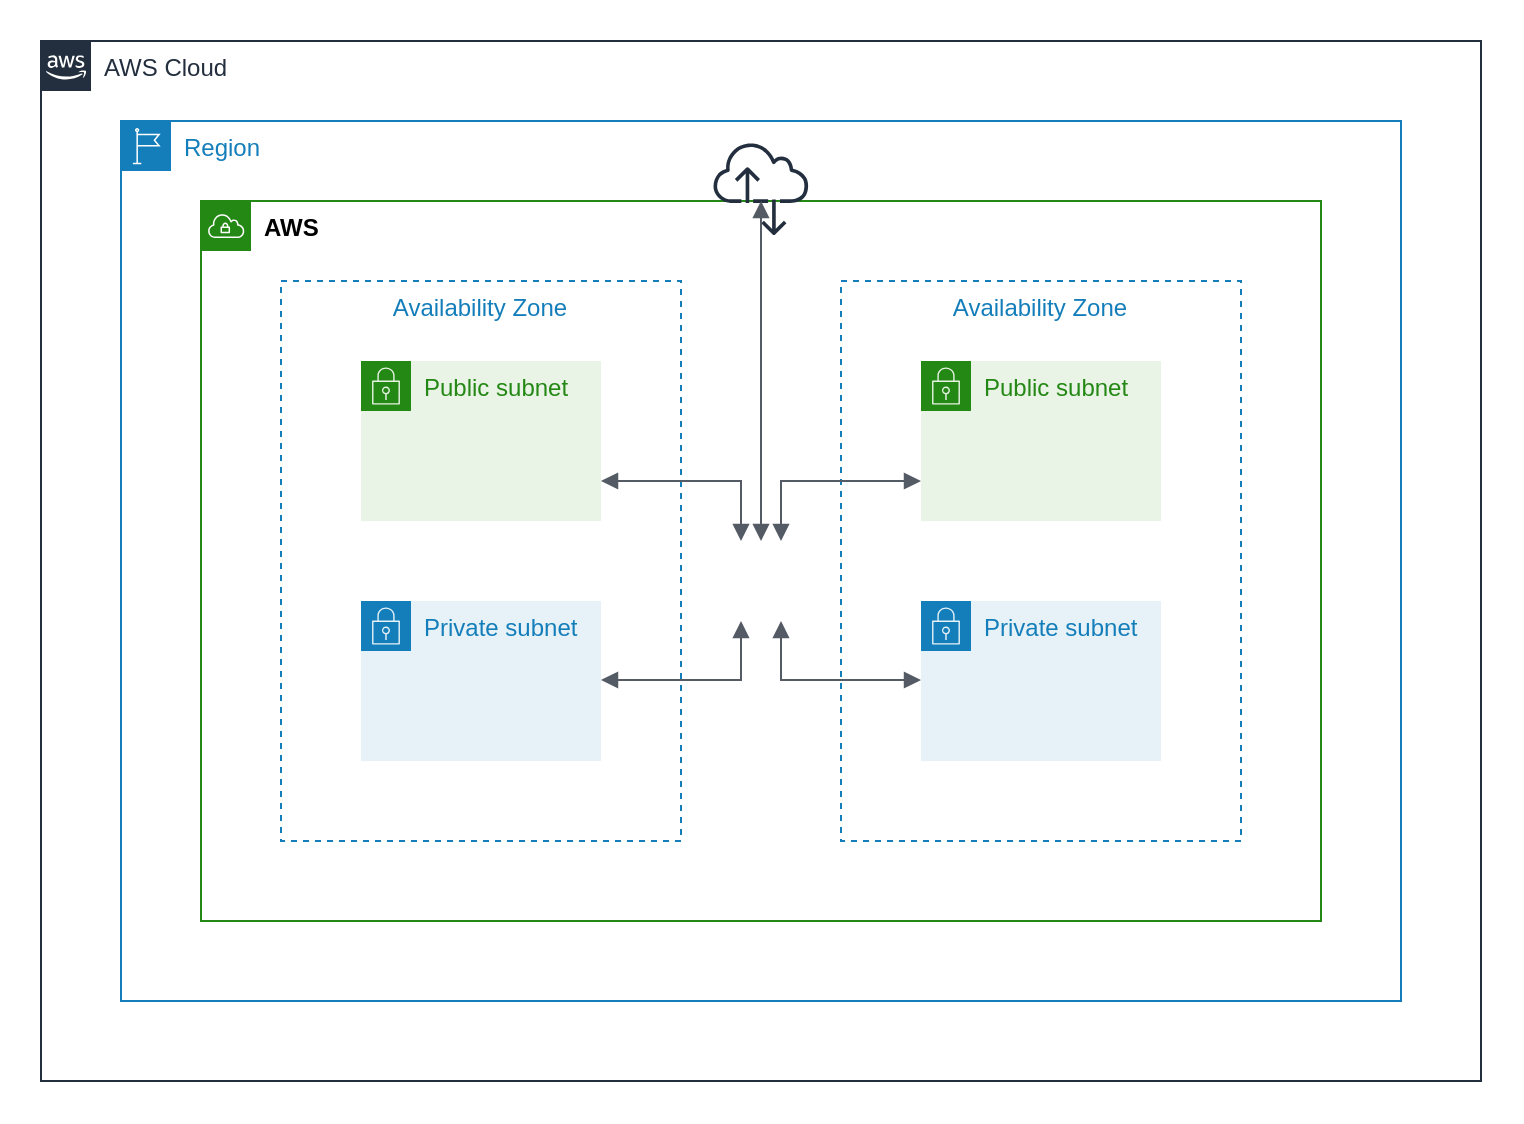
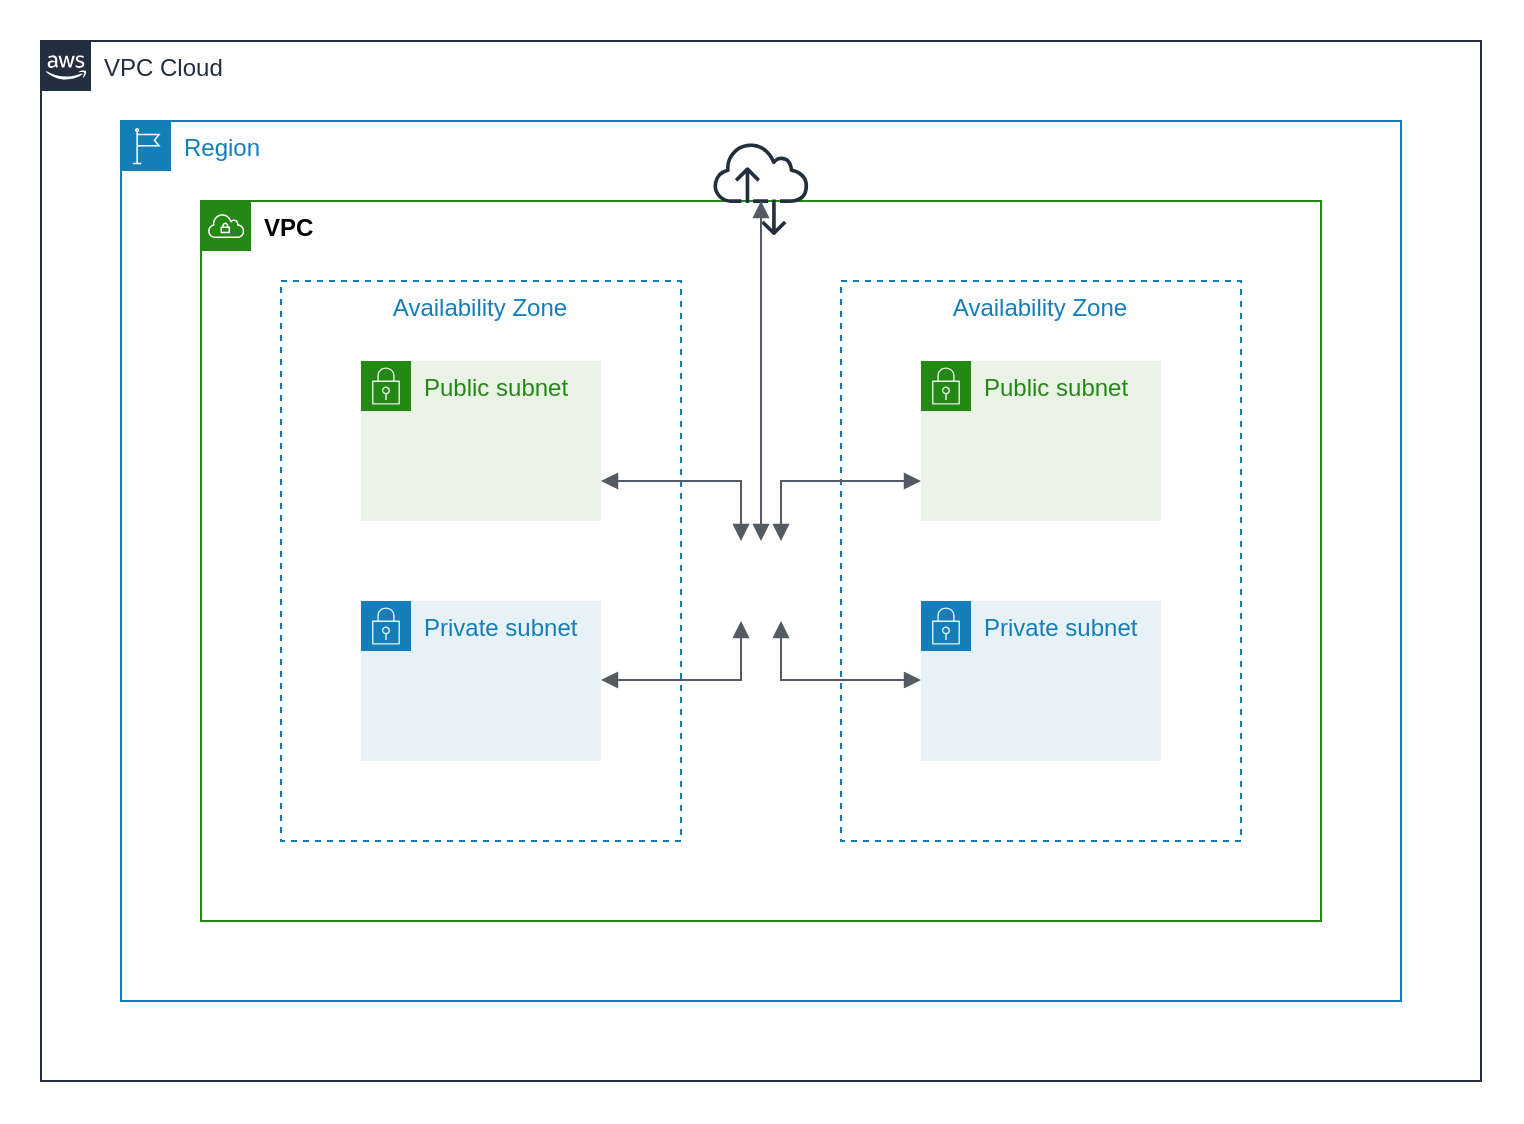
- <mxCell id="2" value="AWS Cloud" style="points=[[0,0],[0.25,0],[0.5,0],[0.75,0],[1,0],[1,0.25],[1,0.5],[1,0.75],[1,1],[0.75,1],[0.5,1],[0.25,1],[0,1],[0,0.75],[0,0.5],[0,0.25]];outlineConnect=0;gradientColor=none;html=1;whiteSpace=wrap;fontSize=12;fontStyle=0;shape=mxgraph.aws4.group;grIcon=mxgraph.aws4.group_aws_cloud_alt;strokeColor=#232F3E;fillColor=none;verticalAlign=top;align=left;spacingLeft=30;fontColor=#232F3E;dashed=0;" parent="1" vertex="1"><mxGeometry y="20" width="720" height="520" as="geometry" x="20" /></mxCell>
+ <mxCell id="2" value="VPC Cloud" style="points=[[0,0],[0.25,0],[0.5,0],[0.75,0],[1,0],[1,0.25],[1,0.5],[1,0.75],[1,1],[0.75,1],[0.5,1],[0.25,1],[0,1],[0,0.75],[0,0.5],[0,0.25]];outlineConnect=0;gradientColor=none;html=1;whiteSpace=wrap;fontSize=12;fontStyle=0;shape=mxgraph.aws4.group;grIcon=mxgraph.aws4.group_aws_cloud_alt;strokeColor=#232F3E;fillColor=none;verticalAlign=top;align=left;spacingLeft=30;fontColor=#232F3E;dashed=0;" parent="1" vertex="1"><mxGeometry y="20" width="720" height="520" as="geometry" x="20" /></mxCell>
- <mxCell id="10" value="AWS" style="points=[[0,0],[0.25,0],[0.5,0],[0.75,0],[1,0],[1,0.25],[1,0.5],[1,0.75],[1,1],[0.75,1],[0.5,1],[0.25,1],[0,1],[0,0.75],[0,0.5],[0,0.25]];outlineConnect=0;gradientColor=none;html=1;whiteSpace=wrap;fontSize=12;fontStyle=1;shape=mxgraph.aws4.group;grIcon=mxgraph.aws4.group_vpc;strokeColor=#248814;fillColor=none;verticalAlign=top;align=left;spacingLeft=30;fontColor=#000000;dashed=0;" parent="1" vertex="1"><mxGeometry x="100" y="100" width="560" height="360" as="geometry" /></mxCell>
+ <mxCell id="10" value="VPC" style="points=[[0,0],[0.25,0],[0.5,0],[0.75,0],[1,0],[1,0.25],[1,0.5],[1,0.75],[1,1],[0.75,1],[0.5,1],[0.25,1],[0,1],[0,0.75],[0,0.5],[0,0.25]];outlineConnect=0;gradientColor=none;html=1;whiteSpace=wrap;fontSize=12;fontStyle=1;shape=mxgraph.aws4.group;grIcon=mxgraph.aws4.group_vpc;strokeColor=#248814;fillColor=none;verticalAlign=top;align=left;spacingLeft=30;fontColor=#000000;dashed=0;" parent="1" vertex="1"><mxGeometry x="100" y="100" width="560" height="360" as="geometry" /></mxCell>
